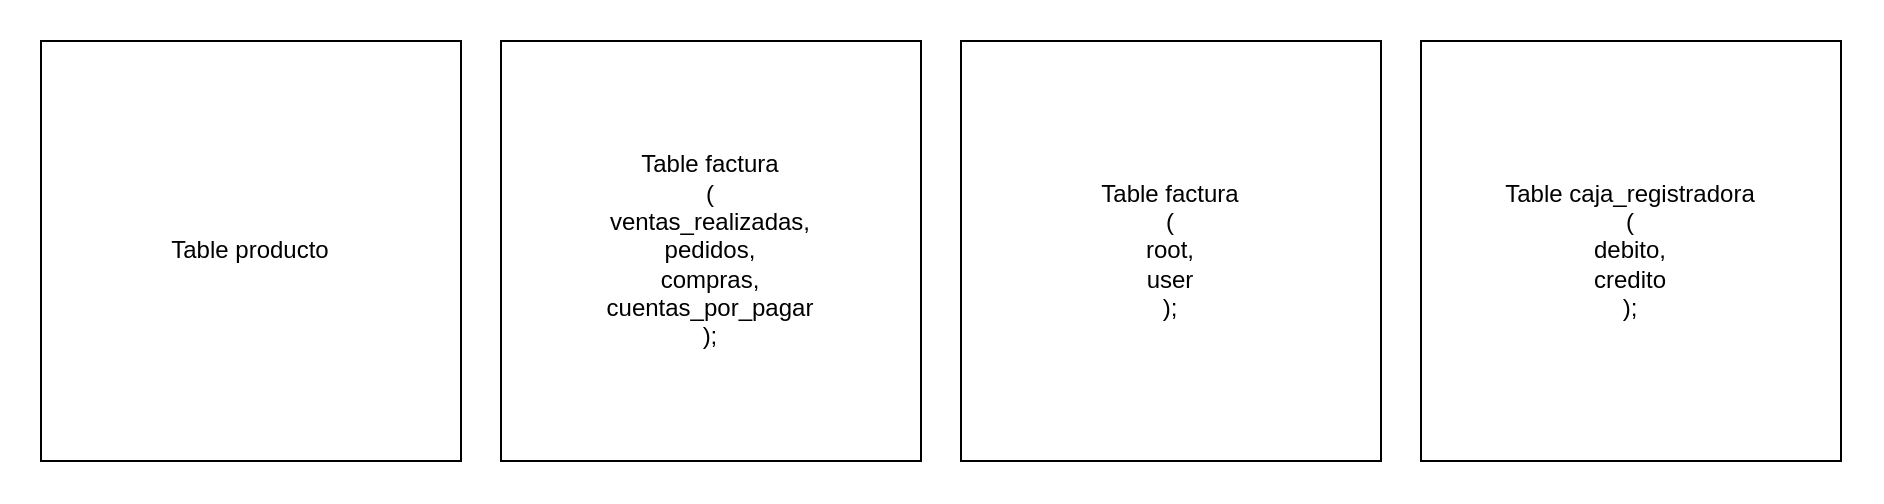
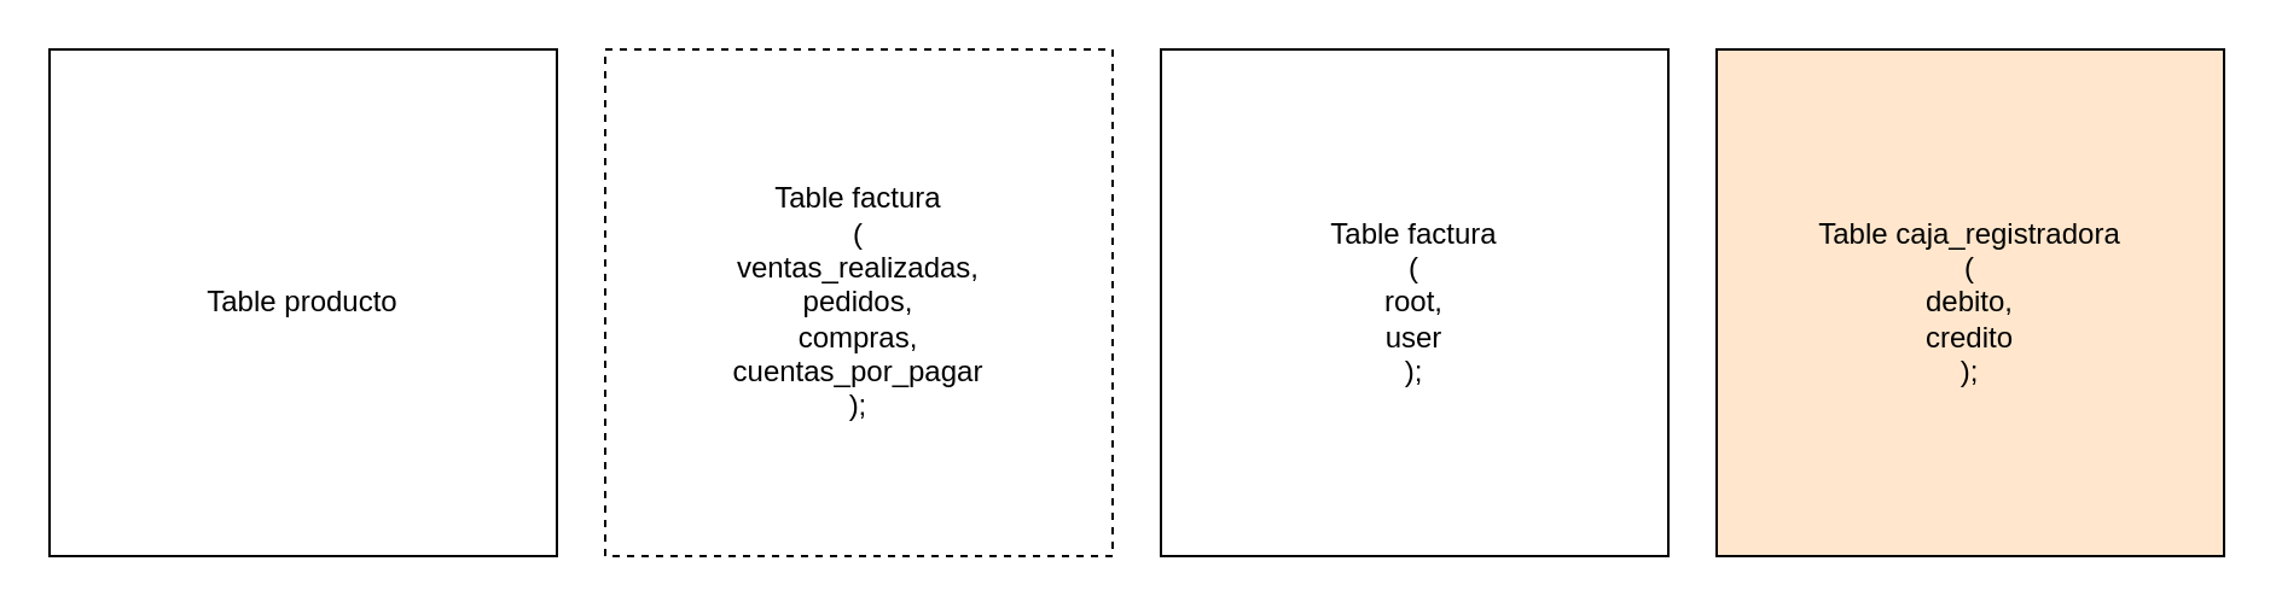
- <mxCell id="3" value="&lt;div&gt;Table factura&lt;/div&gt;&lt;div&gt;(&lt;/div&gt;&lt;div&gt;ventas_realizadas,&lt;/div&gt;&lt;div&gt;pedidos,&lt;/div&gt;&lt;div&gt;compras,&lt;/div&gt;&lt;div&gt;cuentas_por_pagar&lt;br&gt;&lt;/div&gt;&lt;div&gt;);&lt;br&gt;&lt;/div&gt;" style="whiteSpace=wrap;html=1;aspect=fixed;" vertex="1" parent="1"><mxGeometry x="250" y="20" width="210" height="210" as="geometry" /></mxCell>
+ <mxCell id="3" value="&lt;div&gt;Table factura&lt;/div&gt;&lt;div&gt;(&lt;/div&gt;&lt;div&gt;ventas_realizadas,&lt;/div&gt;&lt;div&gt;pedidos,&lt;/div&gt;&lt;div&gt;compras,&lt;/div&gt;&lt;div&gt;cuentas_por_pagar&lt;br&gt;&lt;/div&gt;&lt;div&gt;);&lt;br&gt;&lt;/div&gt;" style="whiteSpace=wrap;html=1;aspect=fixed;dashed=1;" vertex="1" parent="1"><mxGeometry x="250" y="20" width="210" height="210" as="geometry" /></mxCell>
- <mxCell id="5" value="&lt;div&gt;Table caja_registradora&lt;/div&gt;&lt;div&gt;(&lt;/div&gt;&lt;div&gt;debito,&lt;/div&gt;&lt;div&gt;credito&lt;/div&gt;&lt;div&gt;);&lt;br&gt;&lt;/div&gt;" style="whiteSpace=wrap;html=1;aspect=fixed;" vertex="1" parent="1"><mxGeometry x="710" y="20" width="210" height="210" as="geometry" /></mxCell>
+ <mxCell id="5" value="&lt;div&gt;Table caja_registradora&lt;/div&gt;&lt;div&gt;(&lt;/div&gt;&lt;div&gt;debito,&lt;/div&gt;&lt;div&gt;credito&lt;/div&gt;&lt;div&gt;);&lt;br&gt;&lt;/div&gt;" style="whiteSpace=wrap;html=1;aspect=fixed;fillColor=#ffe6cc;" vertex="1" parent="1"><mxGeometry x="710" y="20" width="210" height="210" as="geometry" /></mxCell>
